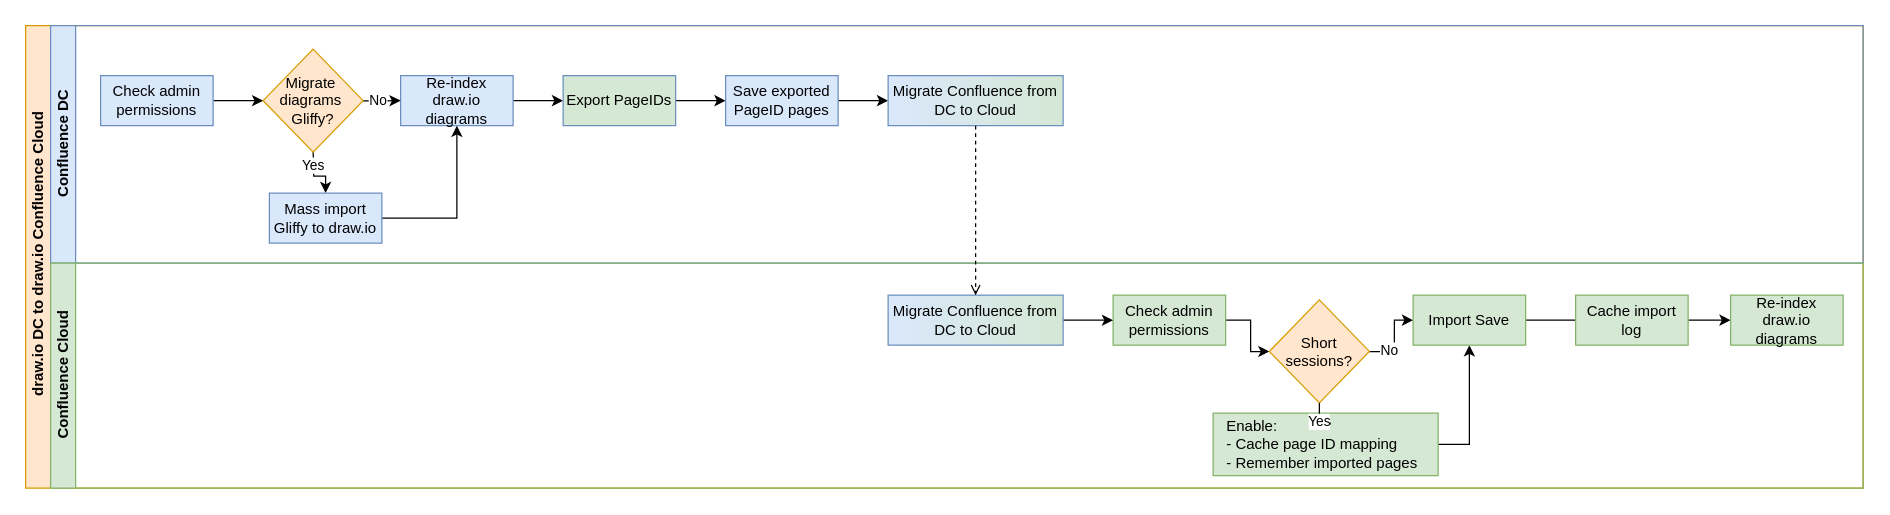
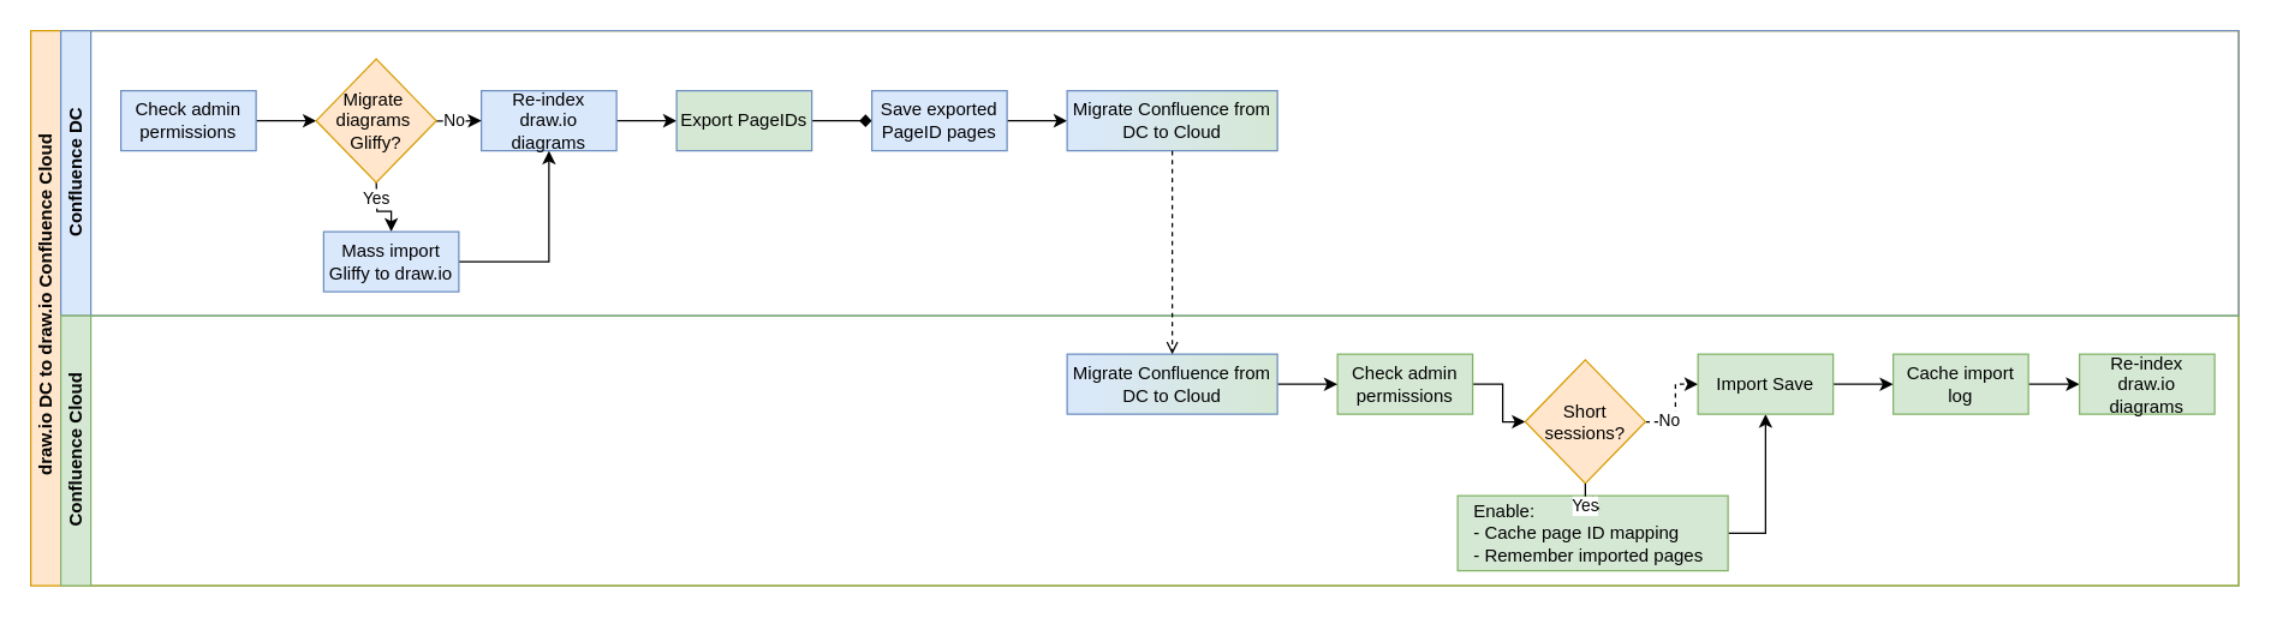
- <mxCell id="8" style="edgeStyle=orthogonalEdgeStyle;rounded=0;orthogonalLoop=1;jettySize=auto;html=1;" parent="3" source="9" target="11" edge="1"><mxGeometry relative="1" as="geometry" /></mxCell>
+ <mxCell id="8" style="edgeStyle=orthogonalEdgeStyle;rounded=0;orthogonalLoop=1;jettySize=auto;html=1;endArrow=diamond;" parent="3" source="9" target="11" edge="1"><mxGeometry relative="1" as="geometry" /></mxCell>
- <mxCell id="30" style="edgeStyle=orthogonalEdgeStyle;rounded=0;orthogonalLoop=1;jettySize=auto;html=1;endArrow=none;" parent="18" source="31" target="33" edge="1"><mxGeometry relative="1" as="geometry" /></mxCell>
+ <mxCell id="30" style="edgeStyle=orthogonalEdgeStyle;rounded=0;orthogonalLoop=1;jettySize=auto;html=1;" parent="18" source="31" target="33" edge="1"><mxGeometry relative="1" as="geometry" /></mxCell>
- <mxCell id="23" style="edgeStyle=orthogonalEdgeStyle;rounded=0;orthogonalLoop=1;jettySize=auto;html=1;" parent="18" source="25" target="31" edge="1"><mxGeometry relative="1" as="geometry" /></mxCell>
+ <mxCell id="23" style="edgeStyle=orthogonalEdgeStyle;rounded=0;orthogonalLoop=1;jettySize=auto;html=1;dashed=1;" parent="18" source="25" target="31" edge="1"><mxGeometry relative="1" as="geometry" /></mxCell>
